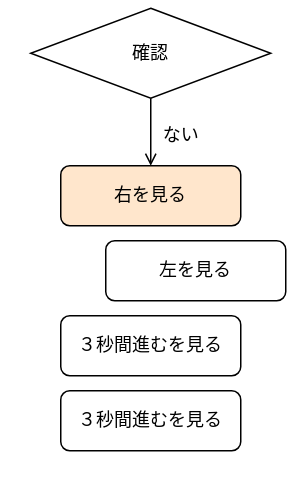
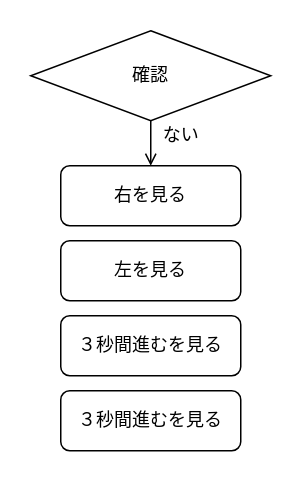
- <mxCell id="3" value="確認" style="rhombus;whiteSpace=wrap;html=1;" vertex="1" parent="1"><mxGeometry x="20" y="5" width="160" height="60" as="geometry" /></mxCell>
+ <mxCell id="3" value="確認" style="rhombus;whiteSpace=wrap;html=1;" vertex="1" parent="1"><mxGeometry x="20" y="20" width="160" height="60" as="geometry" /></mxCell>
- <mxCell id="4" value="右を見る" style="rounded=1;whiteSpace=wrap;html=1;fillColor=#ffe6cc;" vertex="1" parent="1"><mxGeometry x="40" y="110" width="120" height="40" as="geometry" /></mxCell>
+ <mxCell id="4" value="右を見る" style="rounded=1;whiteSpace=wrap;html=1;" vertex="1" parent="1"><mxGeometry x="40" y="110" width="120" height="40" as="geometry" /></mxCell>
- <mxCell id="6" value="左を見る" style="rounded=1;whiteSpace=wrap;html=1;" vertex="1" parent="1"><mxGeometry x="70" y="160" width="120" height="40" as="geometry" /></mxCell>
+ <mxCell id="6" value="左を見る" style="rounded=1;whiteSpace=wrap;html=1;" vertex="1" parent="1"><mxGeometry x="40" y="160" width="120" height="40" as="geometry" /></mxCell>
